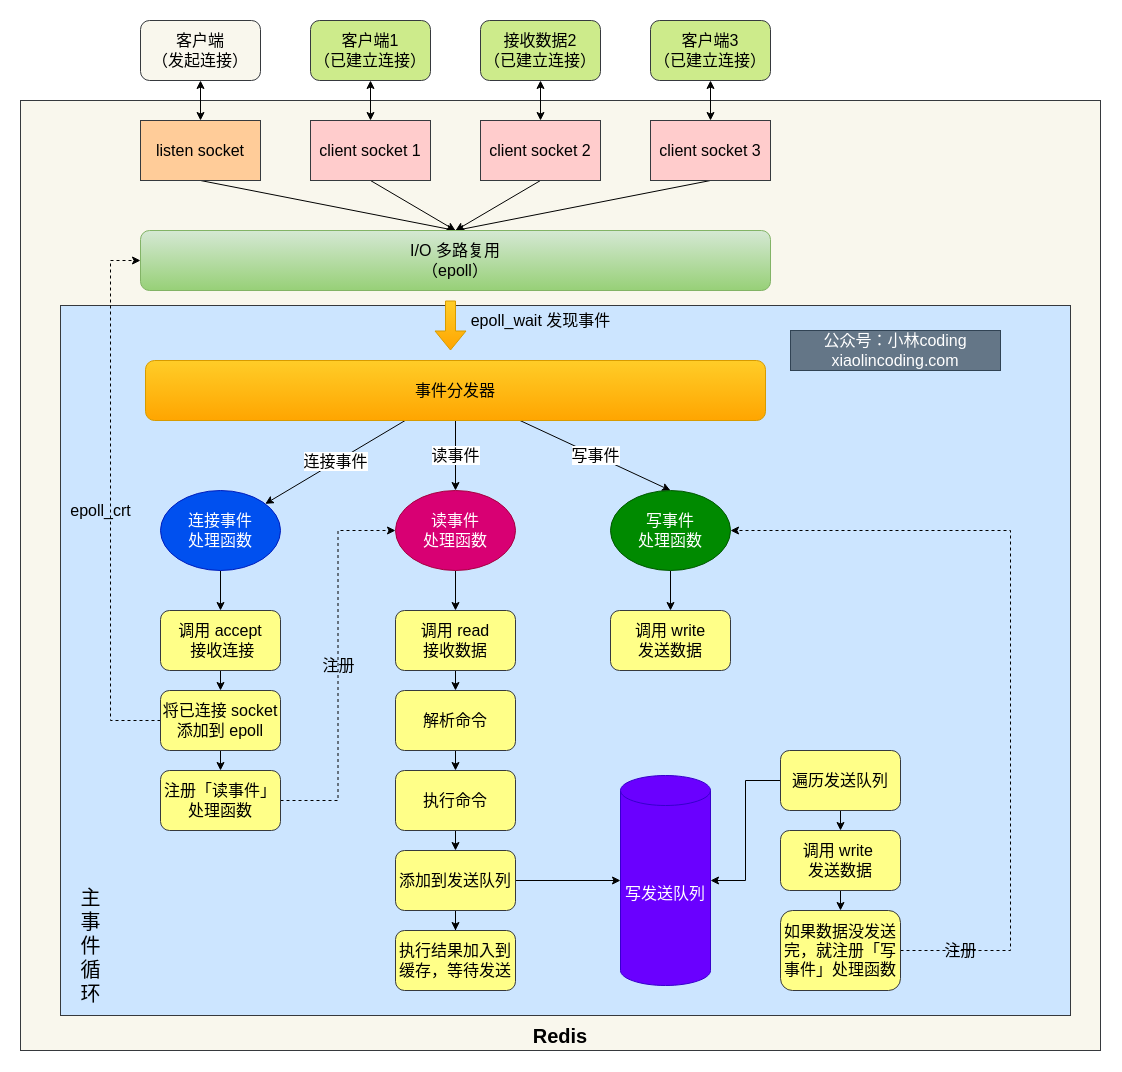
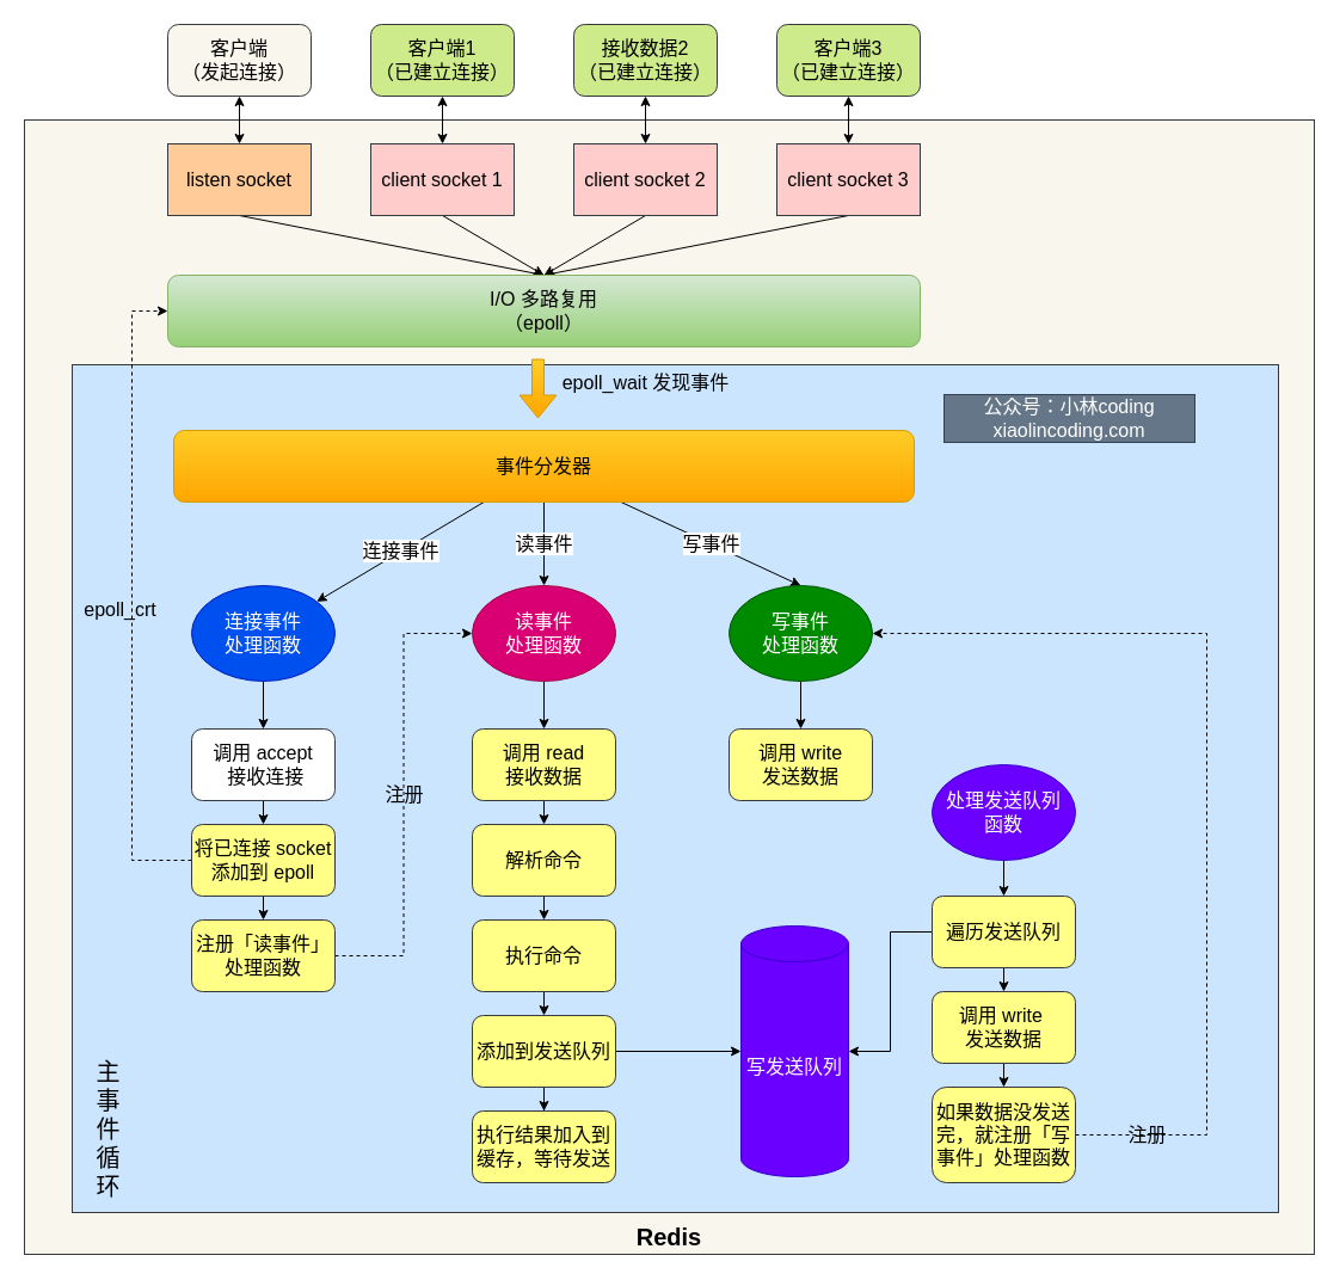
- <mxCell id="32" value="调用 accept&lt;br&gt;&amp;nbsp;接收连接" style="rounded=1;whiteSpace=wrap;html=1;fontSize=16;fillColor=#ffff88;strokeColor=#36393d;" vertex="1" parent="1"><mxGeometry x="160" y="610" width="120" height="60" as="geometry" /></mxCell>
+ <mxCell id="32" value="调用 accept&lt;br&gt;&amp;nbsp;接收连接" style="rounded=1;whiteSpace=wrap;html=1;fontSize=16;fillColor=#ffffff;strokeColor=#36393d;" vertex="1" parent="1"><mxGeometry x="160" y="610" width="120" height="60" as="geometry" /></mxCell>
+ <mxCell id="60" value="处理发送队列&lt;br&gt;函数" style="ellipse;whiteSpace=wrap;html=1;fontSize=16;fillColor=#6a00ff;fontColor=#ffffff;strokeColor=#3700CC;" vertex="1" parent="1"><mxGeometry x="780" y="640" width="120" height="80" as="geometry" /></mxCell>
+ <mxCell id="59" style="edgeStyle=orthogonalEdgeStyle;rounded=0;orthogonalLoop=1;jettySize=auto;html=1;entryX=0.5;entryY=0;entryDx=0;entryDy=0;fontSize=16;" edge="1" parent="1" source="60" target="50"><mxGeometry relative="1" as="geometry" /></mxCell>
